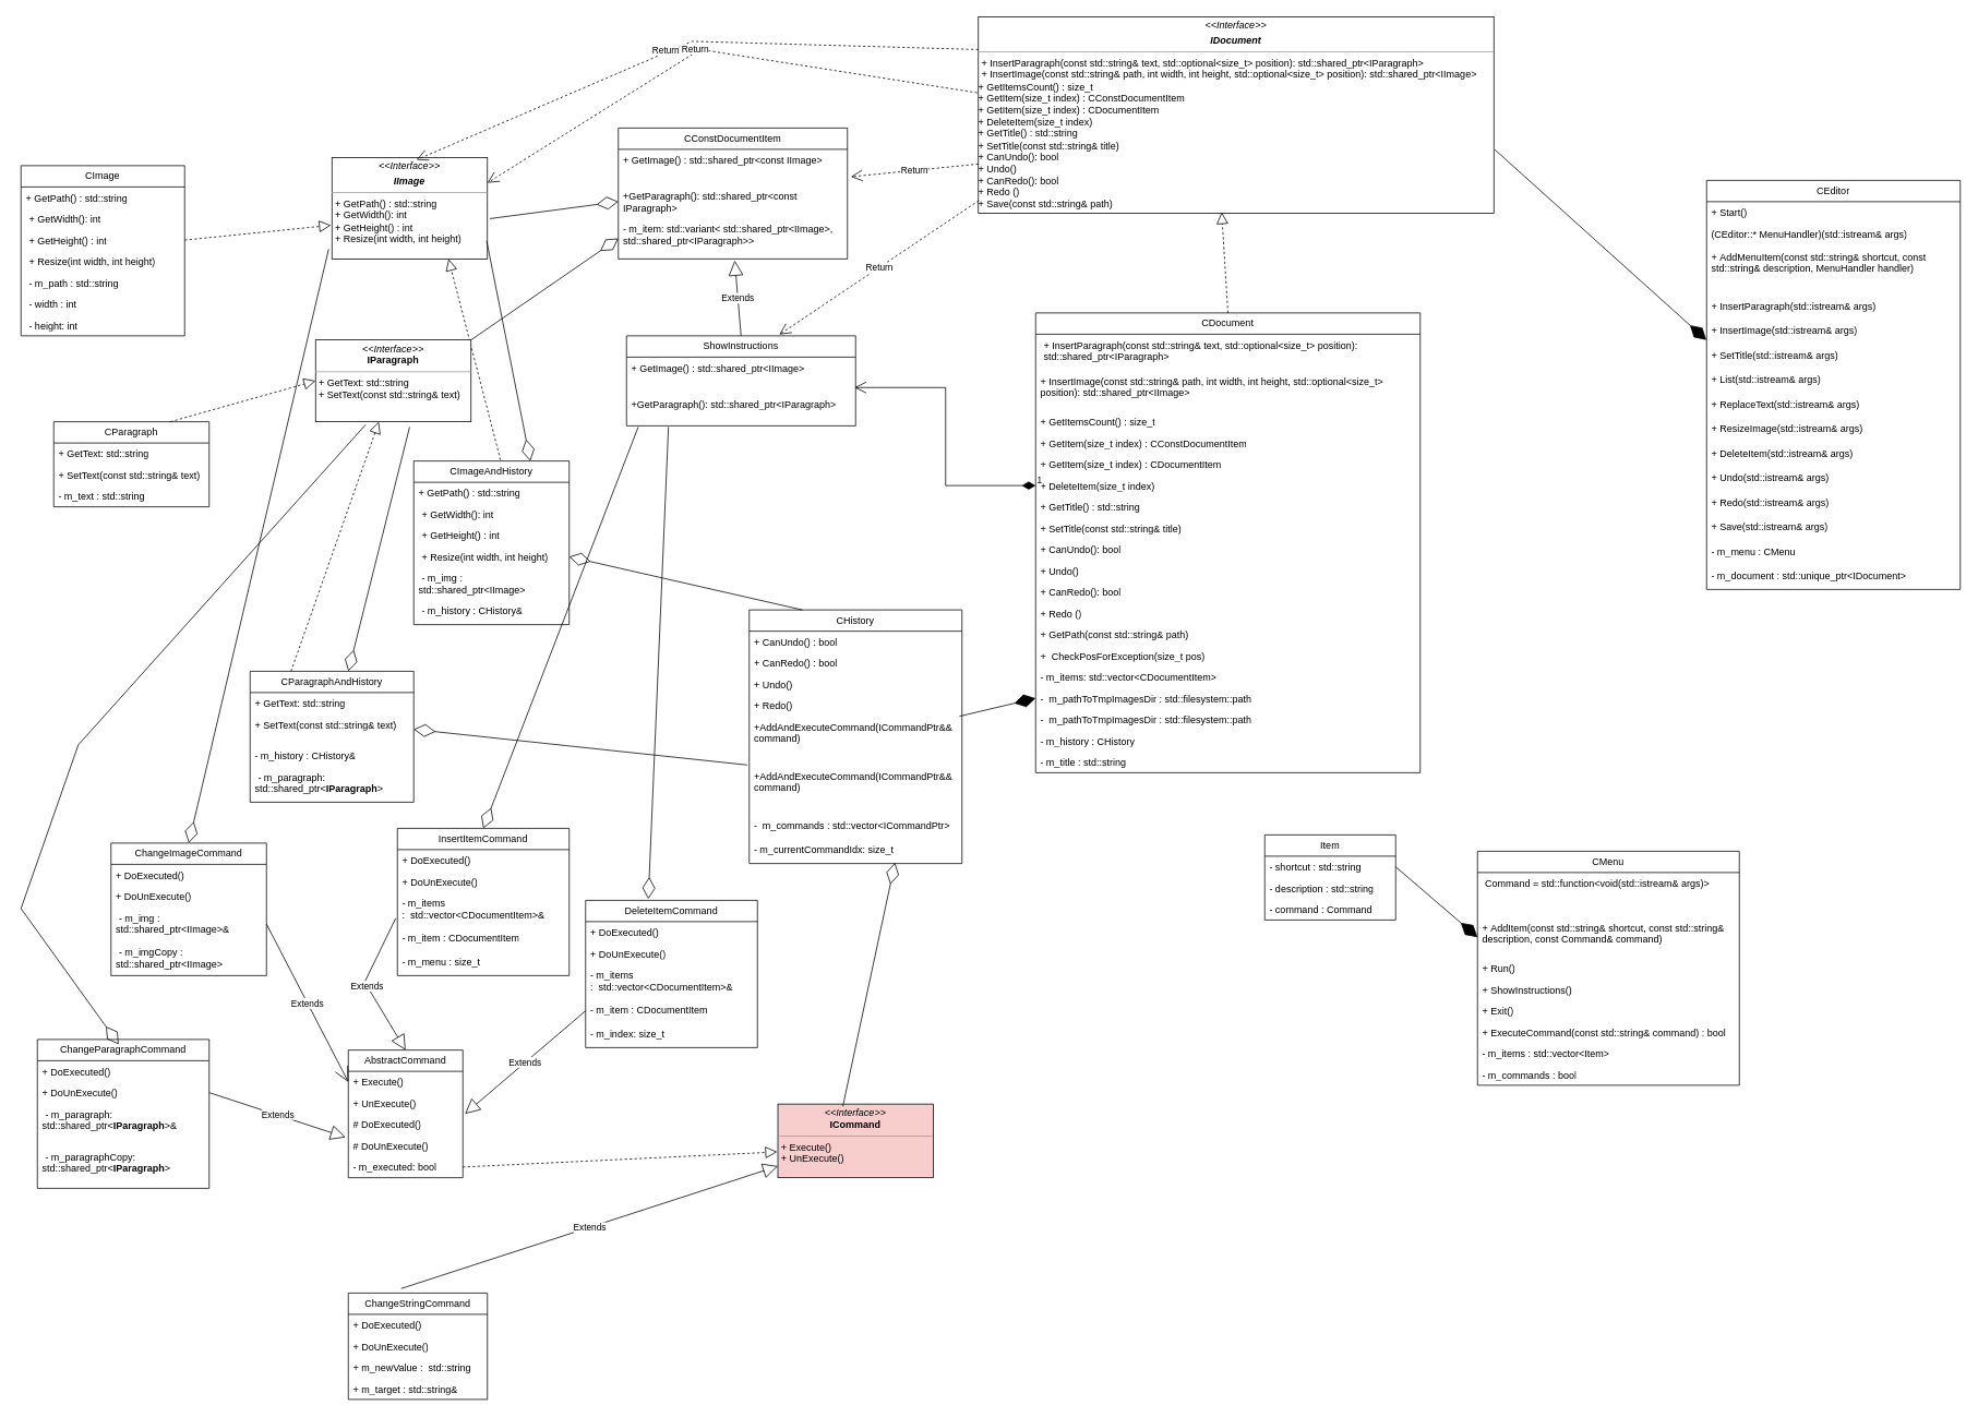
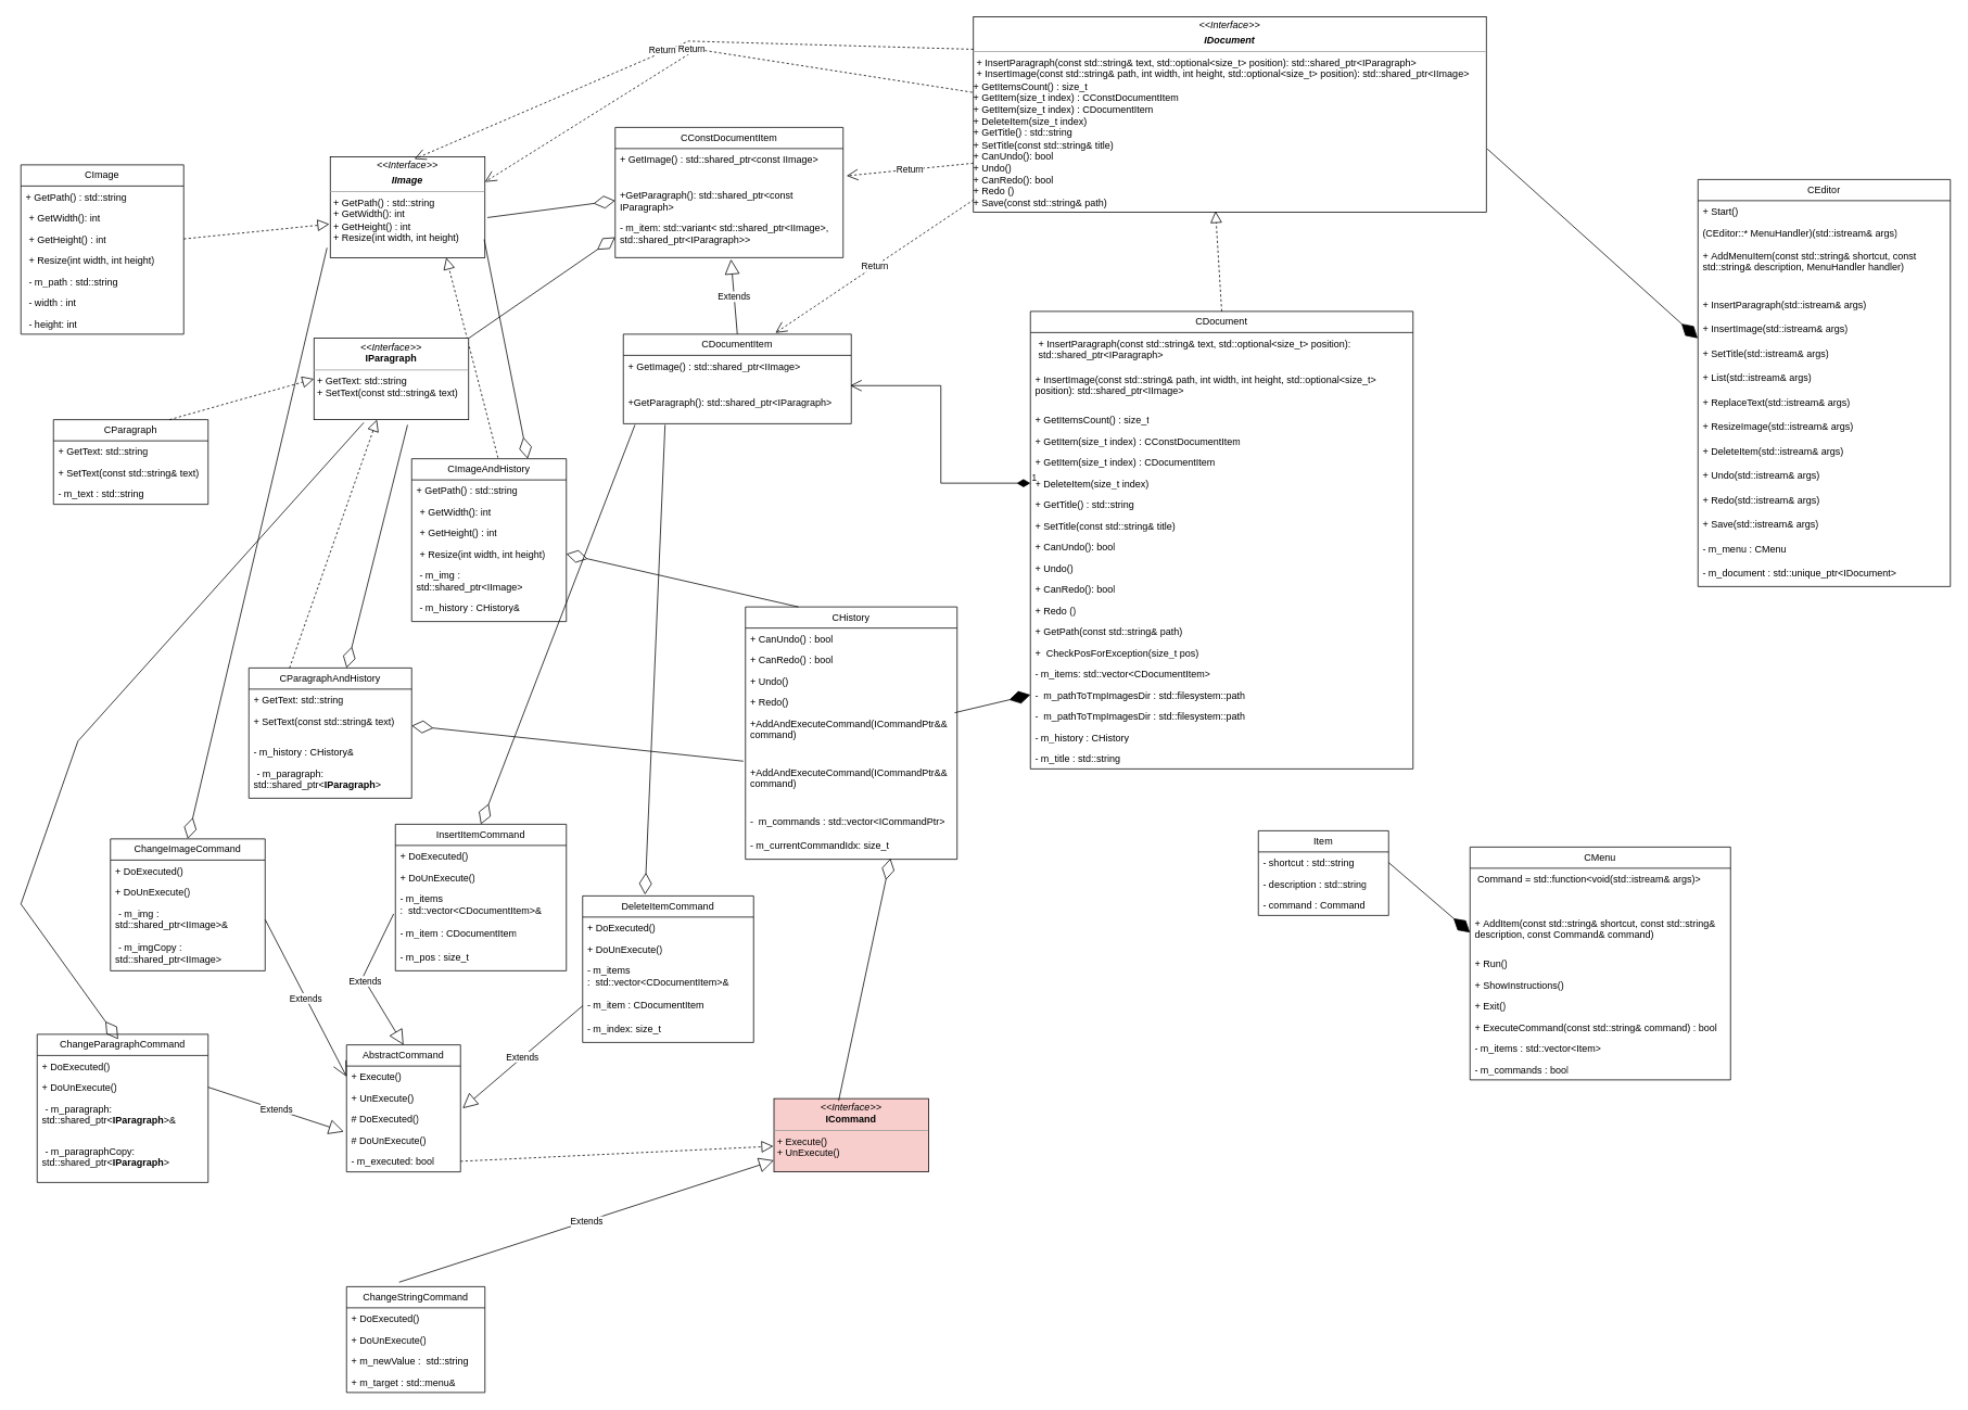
- <mxCell id="28" value="ShowInstructions" style="swimlane;fontStyle=0;childLayout=stackLayout;horizontal=1;startSize=26;fillColor=none;horizontalStack=0;resizeParent=1;resizeParentMax=0;resizeLast=0;collapsible=1;marginBottom=0;whiteSpace=wrap;html=1;" parent="1" vertex="1"><mxGeometry x="760" y="410" width="280" height="110" as="geometry" /></mxCell>
+ <mxCell id="28" value="CDocumentItem" style="swimlane;fontStyle=0;childLayout=stackLayout;horizontal=1;startSize=26;fillColor=none;horizontalStack=0;resizeParent=1;resizeParentMax=0;resizeLast=0;collapsible=1;marginBottom=0;whiteSpace=wrap;html=1;" parent="1" vertex="1"><mxGeometry x="760" y="410" width="280" height="110" as="geometry" /></mxCell>
- <mxCell id="116" value="- m_menu : size_t&amp;nbsp;&lt;p style=&quot;border-color: var(--border-color); margin: 0px 0px 0px 4px;&quot;&gt;&lt;/p&gt;&lt;p style=&quot;border-color: var(--border-color); margin: 0px 0px 0px 4px;&quot;&gt;&lt;/p&gt;" style="text;strokeColor=none;fillColor=none;align=left;verticalAlign=top;spacingLeft=4;spacingRight=4;overflow=hidden;rotatable=0;points=[[0,0.5],[1,0.5]];portConstraint=eastwest;whiteSpace=wrap;html=1;" parent="111" vertex="1"><mxGeometry y="150" width="210" height="30" as="geometry" /></mxCell>
+ <mxCell id="116" value="- m_pos : size_t&amp;nbsp;&lt;p style=&quot;border-color: var(--border-color); margin: 0px 0px 0px 4px;&quot;&gt;&lt;/p&gt;&lt;p style=&quot;border-color: var(--border-color); margin: 0px 0px 0px 4px;&quot;&gt;&lt;/p&gt;" style="text;strokeColor=none;fillColor=none;align=left;verticalAlign=top;spacingLeft=4;spacingRight=4;overflow=hidden;rotatable=0;points=[[0,0.5],[1,0.5]];portConstraint=eastwest;whiteSpace=wrap;html=1;" parent="111" vertex="1"><mxGeometry y="150" width="210" height="30" as="geometry" /></mxCell>
- <mxCell id="127" value="+ m_target : std::string&amp;amp;" style="text;strokeColor=none;fillColor=none;align=left;verticalAlign=top;spacingLeft=4;spacingRight=4;overflow=hidden;rotatable=0;points=[[0,0.5],[1,0.5]];portConstraint=eastwest;whiteSpace=wrap;html=1;" parent="123" vertex="1"><mxGeometry y="104" width="170" height="26" as="geometry" /></mxCell>
+ <mxCell id="127" value="+ m_target : std::menu&amp;amp;" style="text;strokeColor=none;fillColor=none;align=left;verticalAlign=top;spacingLeft=4;spacingRight=4;overflow=hidden;rotatable=0;points=[[0,0.5],[1,0.5]];portConstraint=eastwest;whiteSpace=wrap;html=1;" parent="123" vertex="1"><mxGeometry y="104" width="170" height="26" as="geometry" /></mxCell>
